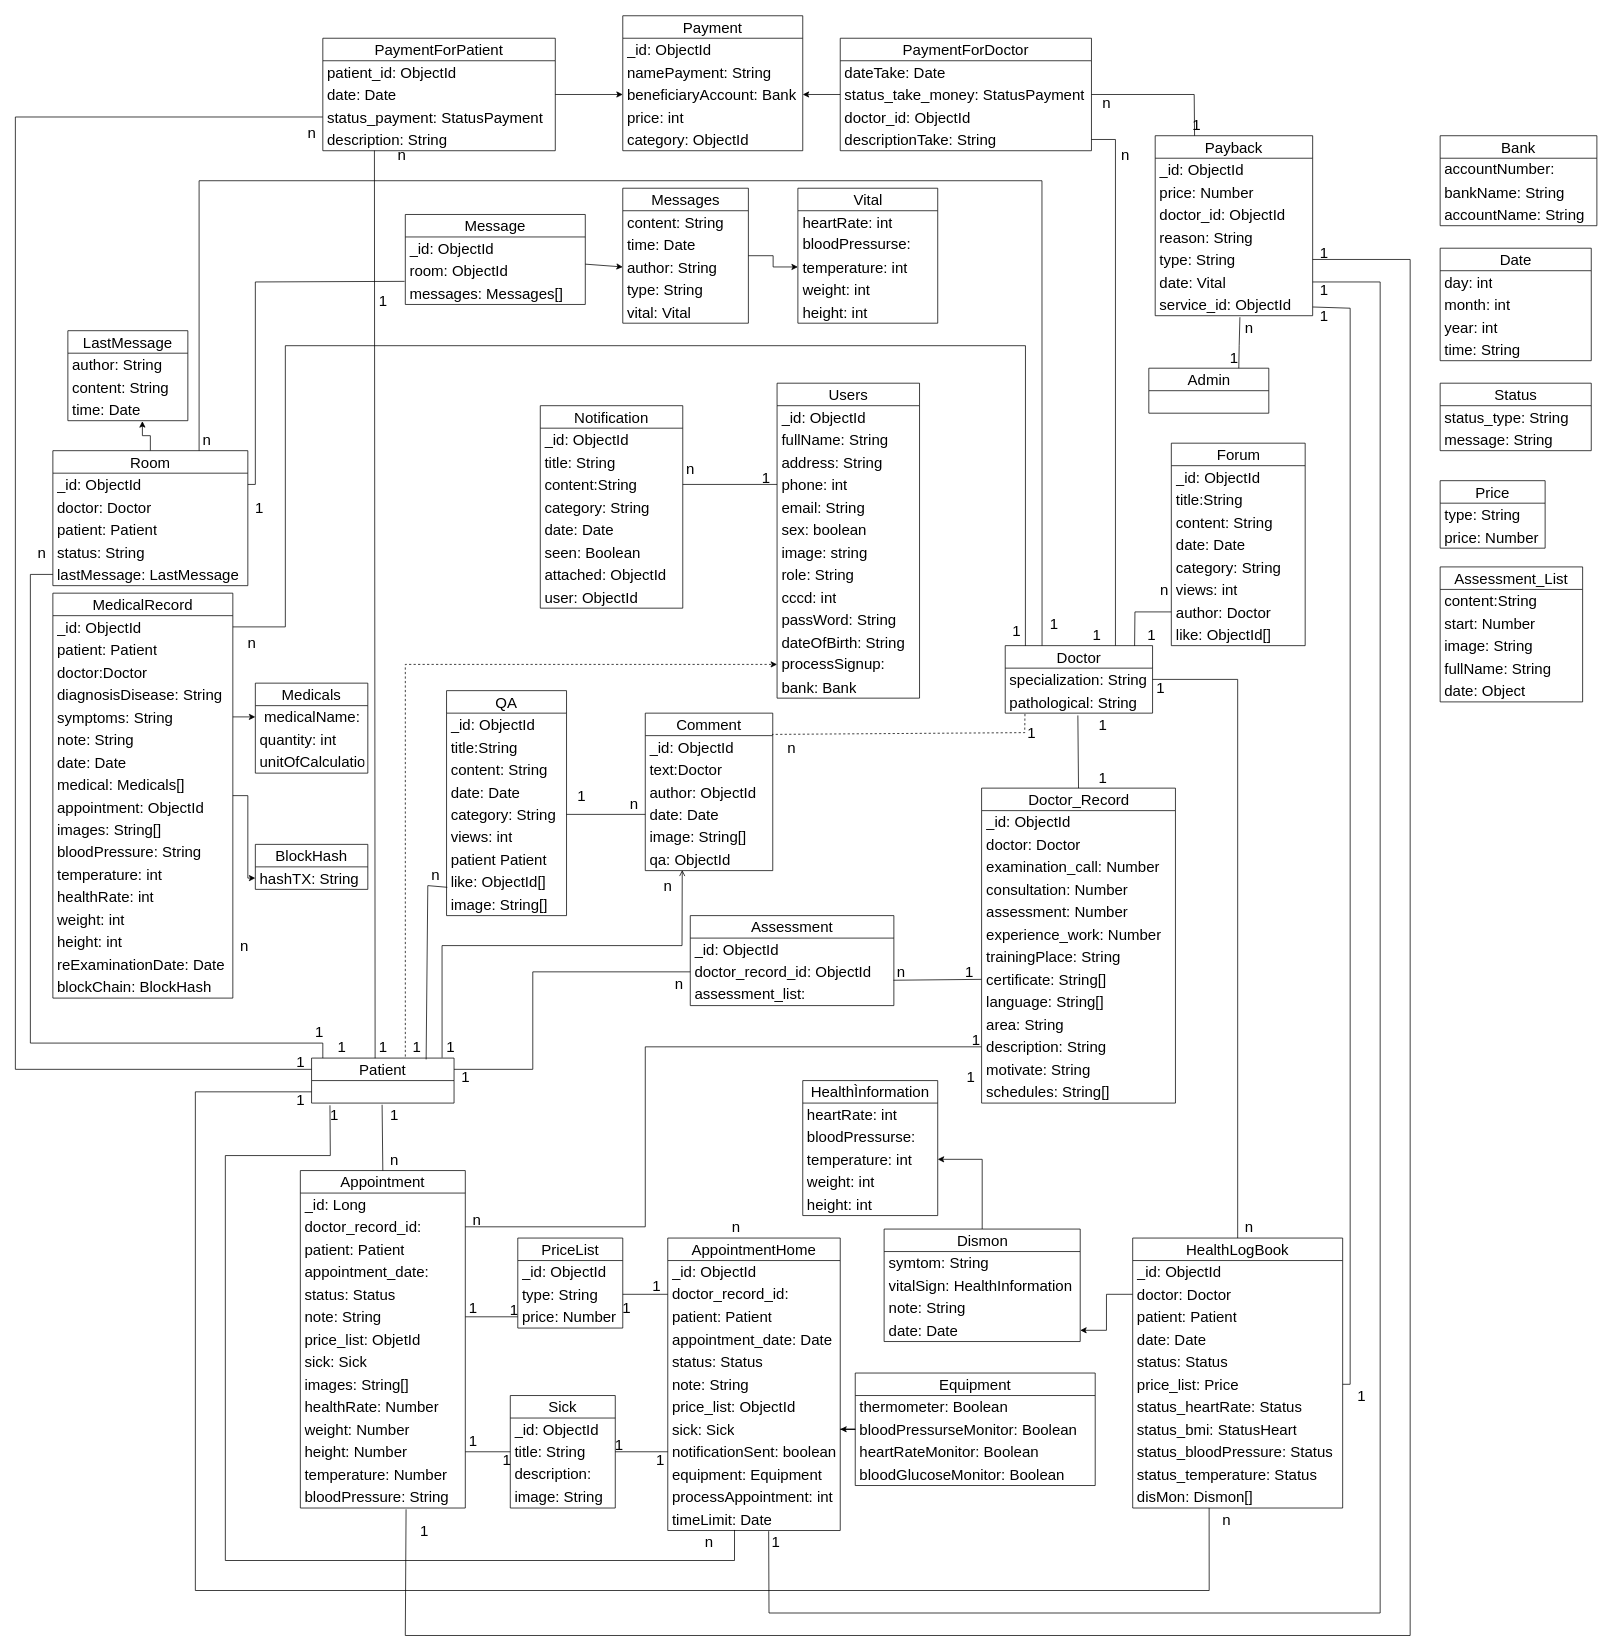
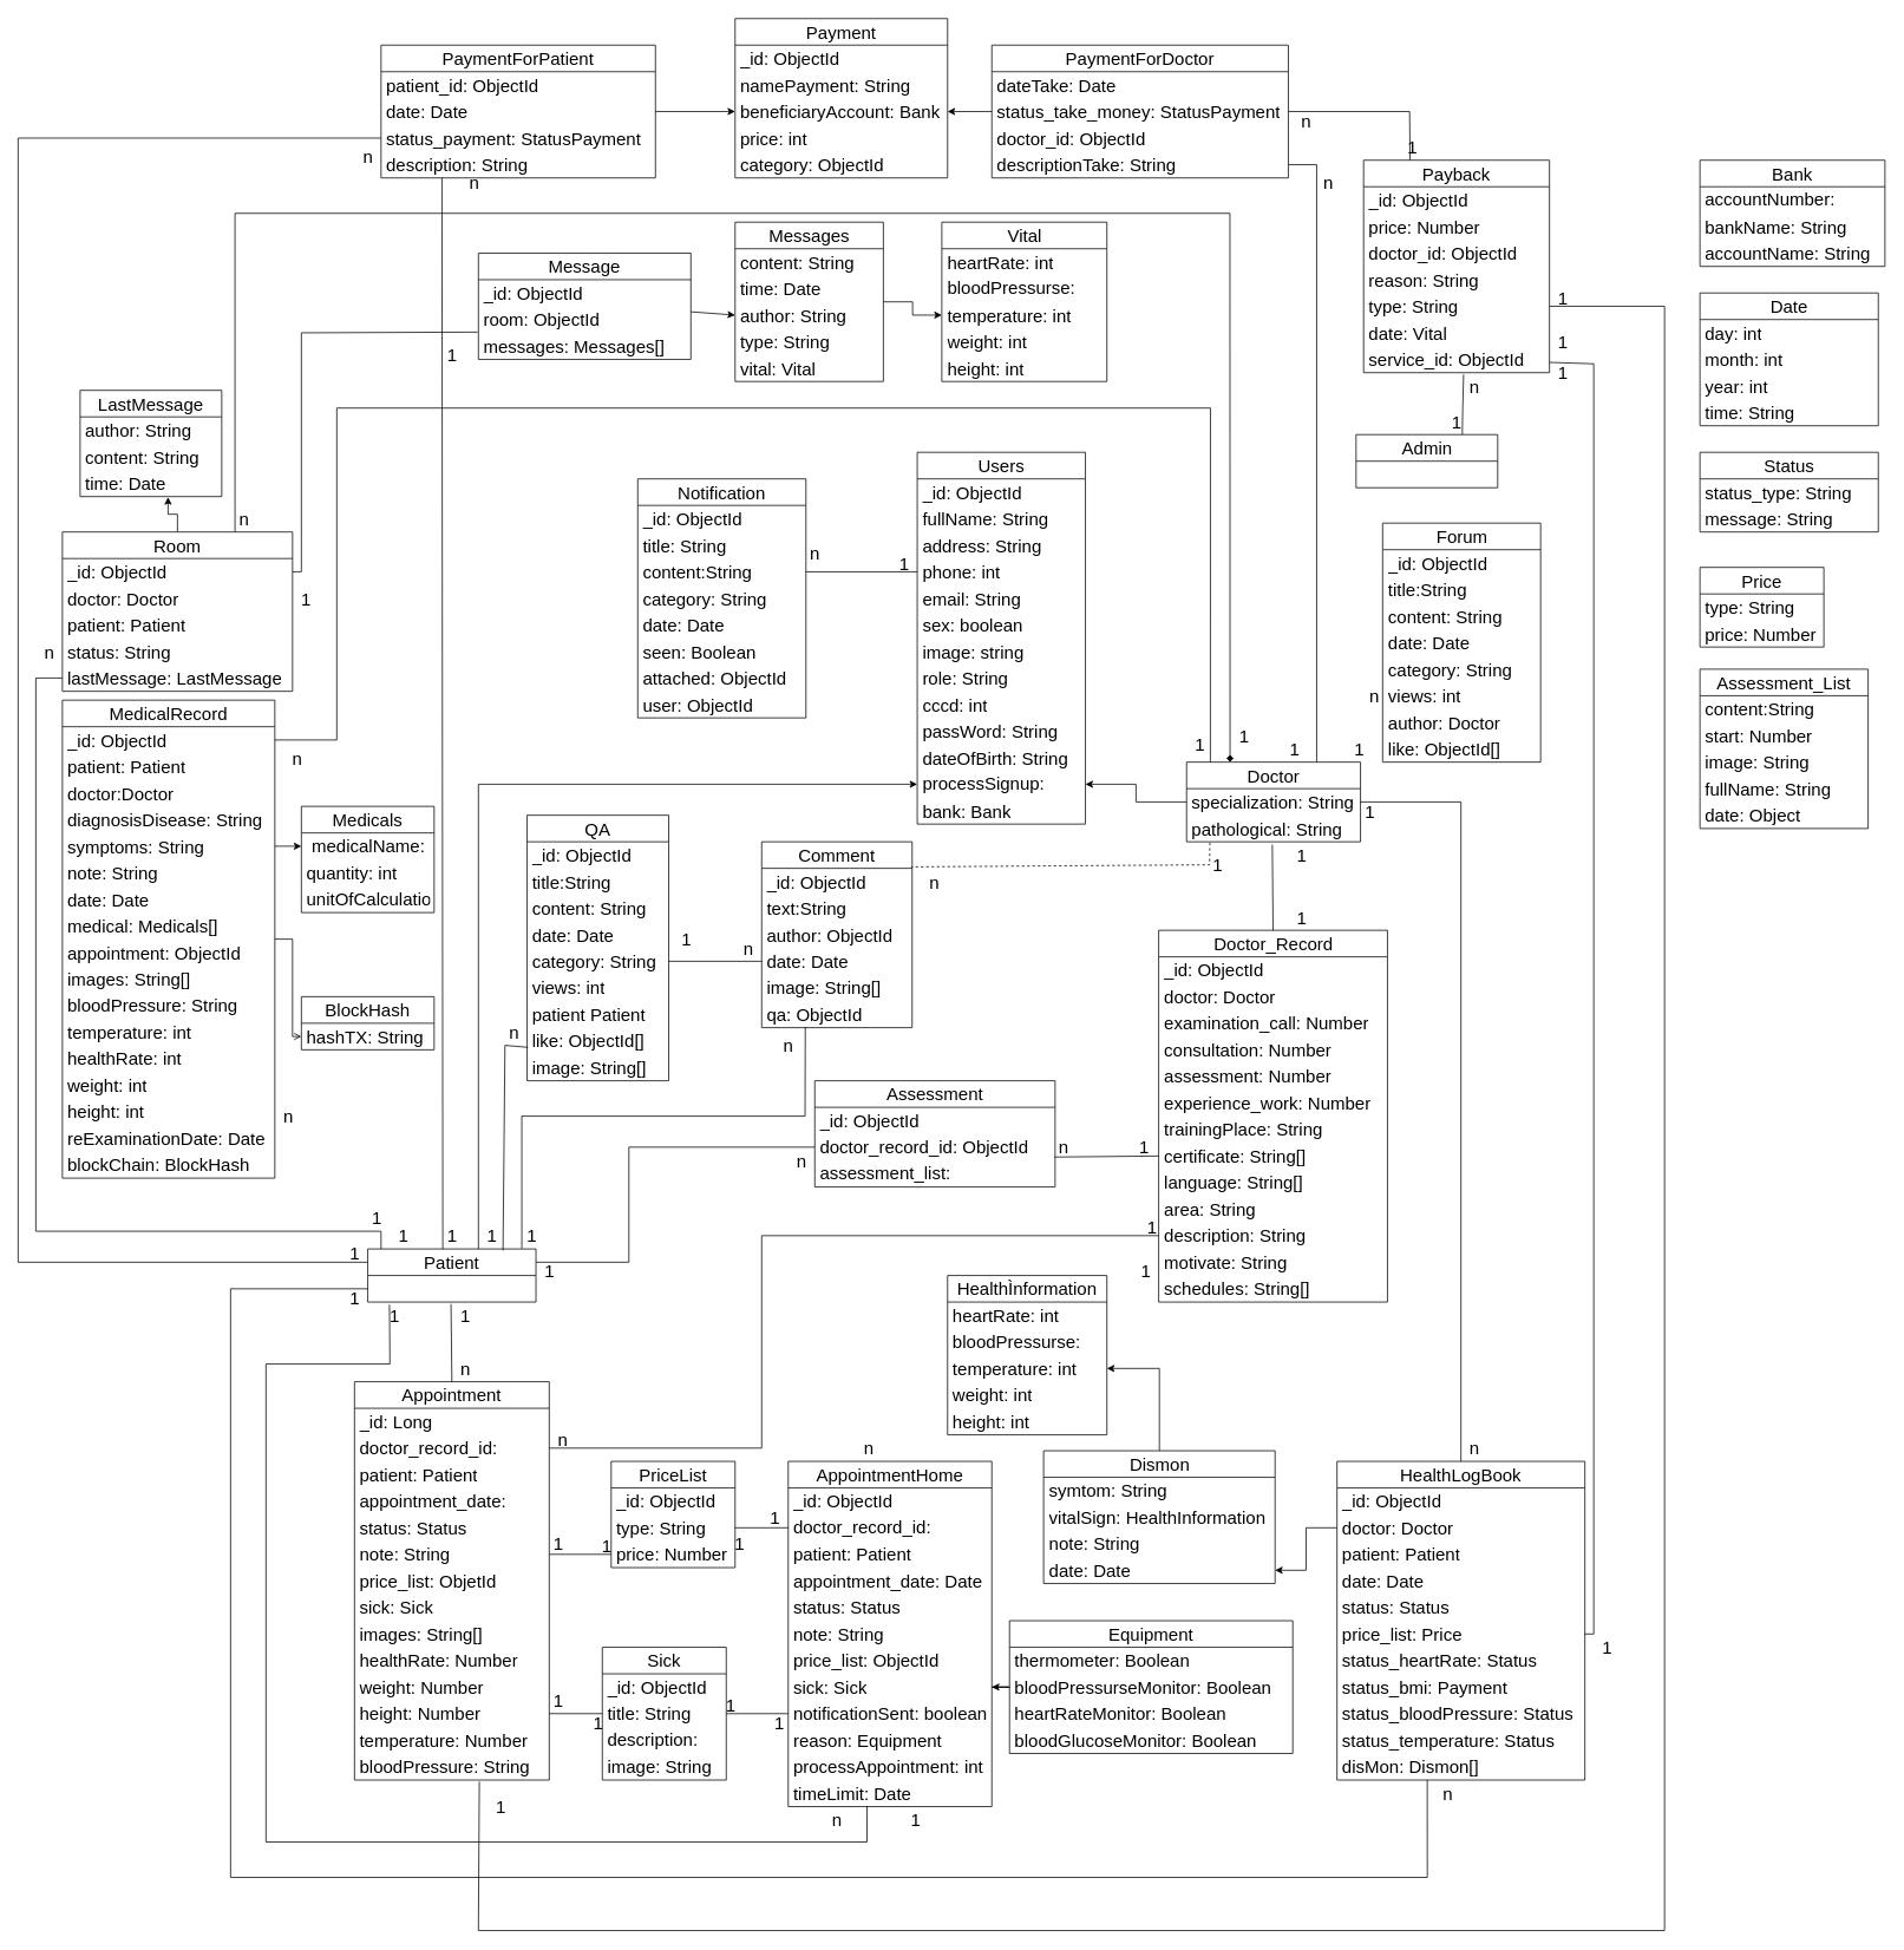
- <mxCell id="179" value="" style="endArrow=none;html=1;rounded=0;entryX=0;entryY=0.5;entryDx=0;entryDy=0;exitX=0.878;exitY=0.003;exitDx=0;exitDy=0;exitPerimeter=0;fontSize=20;fontStyle=0;labelBackgroundColor=none;fontColor=#000000;" parent="1" source="70" target="80" edge="1"><mxGeometry width="50" height="50" relative="1" as="geometry"><mxPoint x="1220" y="650" as="sourcePoint" /><mxPoint x="1270" y="600" as="targetPoint" /><Array as="points"><mxPoint x="1513" y="815" /></Array></mxGeometry></mxCell>
- <mxCell id="223" value="" style="endArrow=none;html=1;rounded=0;exitX=0.75;exitY=0;exitDx=0;exitDy=0;entryX=0.25;entryY=0;entryDx=0;entryDy=0;fontSize=20;fontStyle=0;labelBackgroundColor=none;fontColor=#000000;" parent="1" source="3" target="70" edge="1"><mxGeometry width="50" height="50" relative="1" as="geometry"><mxPoint x="990" y="355" as="sourcePoint" /><mxPoint x="1030" y="240" as="targetPoint" /><Array as="points"><mxPoint x="265" y="240" /><mxPoint x="1389" y="240" /></Array></mxGeometry></mxCell>
+ <mxCell id="223" value="" style="endArrow=diamond;html=1;rounded=0;exitX=0.75;exitY=0;exitDx=0;exitDy=0;entryX=0.25;entryY=0;entryDx=0;entryDy=0;fontSize=20;fontStyle=0;labelBackgroundColor=none;fontColor=#000000;" parent="1" source="3" target="70" edge="1"><mxGeometry width="50" height="50" relative="1" as="geometry"><mxPoint x="990" y="355" as="sourcePoint" /><mxPoint x="1030" y="240" as="targetPoint" /><Array as="points"><mxPoint x="265" y="240" /><mxPoint x="1389" y="240" /></Array></mxGeometry></mxCell>
+ <mxCell id="69" style="edgeStyle=orthogonalEdgeStyle;rounded=0;orthogonalLoop=1;jettySize=auto;html=1;entryX=1;entryY=0.5;entryDx=0;entryDy=0;fontSize=20;fontStyle=0;labelBackgroundColor=none;fontColor=#000000;" parent="1" source="70" target="67" edge="1"><mxGeometry relative="1" as="geometry" /></mxCell>
- <mxCell id="32" style="edgeStyle=orthogonalEdgeStyle;rounded=0;orthogonalLoop=1;jettySize=auto;html=1;entryX=0;entryY=0.5;entryDx=0;entryDy=0;exitX=0.658;exitY=0.167;exitDx=0;exitDy=0;exitPerimeter=0;fontSize=20;fontStyle=0;labelBackgroundColor=none;fontColor=#000000;dashed=1;" parent="1" source="33" target="67" edge="1"><mxGeometry relative="1" as="geometry" /></mxCell>
+ <mxCell id="32" style="edgeStyle=orthogonalEdgeStyle;rounded=0;orthogonalLoop=1;jettySize=auto;html=1;entryX=0;entryY=0.5;entryDx=0;entryDy=0;exitX=0.658;exitY=0.167;exitDx=0;exitDy=0;exitPerimeter=0;fontSize=20;fontStyle=0;labelBackgroundColor=none;fontColor=#000000;" parent="1" source="33" target="67" edge="1"><mxGeometry relative="1" as="geometry" /></mxCell>
- <mxCell id="193" value="&lt;div style=&quot;text-align: center;&quot;&gt;&lt;span style=&quot;background-color: initial;&quot;&gt;text:Doctor&lt;/span&gt;&lt;/div&gt;" style="text;strokeColor=none;fillColor=none;align=left;verticalAlign=middle;spacingLeft=4;spacingRight=4;overflow=hidden;points=[[0,0.5],[1,0.5]];portConstraint=eastwest;rotatable=0;whiteSpace=wrap;html=1;fontSize=20;fontStyle=0;labelBackgroundColor=none;fontColor=#000000;" parent="191" vertex="1"><mxGeometry y="60" width="170" height="30" as="geometry" /></mxCell>
+ <mxCell id="193" value="&lt;div style=&quot;text-align: center;&quot;&gt;&lt;span style=&quot;background-color: initial;&quot;&gt;text:String&lt;/span&gt;&lt;/div&gt;" style="text;strokeColor=none;fillColor=none;align=left;verticalAlign=middle;spacingLeft=4;spacingRight=4;overflow=hidden;points=[[0,0.5],[1,0.5]];portConstraint=eastwest;rotatable=0;whiteSpace=wrap;html=1;fontSize=20;fontStyle=0;labelBackgroundColor=none;fontColor=#000000;" parent="191" vertex="1"><mxGeometry y="60" width="170" height="30" as="geometry" /></mxCell>
- <mxCell id="199" value="" style="endArrow=open;html=1;rounded=0;entryX=0.29;entryY=0.973;entryDx=0;entryDy=0;entryPerimeter=0;exitX=0.916;exitY=-0.01;exitDx=0;exitDy=0;exitPerimeter=0;fontSize=20;fontStyle=0;labelBackgroundColor=none;fontColor=#000000;" parent="1" source="33" target="197" edge="1"><mxGeometry width="50" height="50" relative="1" as="geometry"><mxPoint x="870" y="1230" as="sourcePoint" /><mxPoint x="900" y="1170" as="targetPoint" /><Array as="points"><mxPoint x="589" y="1260" /><mxPoint x="909" y="1260" /></Array></mxGeometry></mxCell>
+ <mxCell id="199" value="" style="endArrow=none;html=1;rounded=0;entryX=0.29;entryY=0.973;entryDx=0;entryDy=0;entryPerimeter=0;exitX=0.916;exitY=-0.01;exitDx=0;exitDy=0;exitPerimeter=0;fontSize=20;fontStyle=0;labelBackgroundColor=none;fontColor=#000000;" parent="1" source="33" target="197" edge="1"><mxGeometry width="50" height="50" relative="1" as="geometry"><mxPoint x="870" y="1230" as="sourcePoint" /><mxPoint x="900" y="1170" as="targetPoint" /><Array as="points"><mxPoint x="589" y="1260" /><mxPoint x="909" y="1260" /></Array></mxGeometry></mxCell>
- <mxCell id="9" style="edgeStyle=orthogonalEdgeStyle;rounded=0;orthogonalLoop=1;jettySize=auto;html=1;entryX=0;entryY=0.5;entryDx=0;entryDy=0;fontSize=20;fontStyle=0;labelBackgroundColor=none;fontColor=#000000;" parent="1" source="10" target="173" edge="1"><mxGeometry relative="1" as="geometry" /></mxCell>
+ <mxCell id="9" style="edgeStyle=orthogonalEdgeStyle;rounded=0;orthogonalLoop=1;jettySize=auto;html=1;entryX=0;entryY=0.5;entryDx=0;entryDy=0;fontSize=20;fontStyle=0;labelBackgroundColor=none;fontColor=#000000;endArrow=open;" parent="1" source="10" target="173" edge="1"><mxGeometry relative="1" as="geometry" /></mxCell>
- <mxCell id="316" value="" style="endArrow=none;html=1;rounded=0;entryX=0.585;entryY=1.029;entryDx=0;entryDy=0;entryPerimeter=0;exitX=1;exitY=0.5;exitDx=0;exitDy=0;fontSize=20;fontStyle=0;labelBackgroundColor=none;fontColor=#000000;" parent="1" source="299" target="112" edge="1"><mxGeometry width="50" height="50" relative="1" as="geometry"><mxPoint x="1020" y="2320" as="sourcePoint" /><mxPoint x="1020" y="1980" as="targetPoint" /><Array as="points"><mxPoint x="1840" y="375" /><mxPoint x="1840" y="2150" /><mxPoint x="1025" y="2150" /></Array></mxGeometry></mxCell>
- <mxCell id="135" value="&lt;div style=&quot;text-align: center;&quot;&gt;&lt;span style=&quot;background-color: initial;&quot;&gt;status_bmi: StatusHeart&lt;/span&gt;&lt;/div&gt;" style="text;strokeColor=none;fillColor=none;align=left;verticalAlign=middle;spacingLeft=4;spacingRight=4;overflow=hidden;points=[[0,0.5],[1,0.5]];portConstraint=eastwest;rotatable=0;whiteSpace=wrap;html=1;fontSize=20;fontStyle=0;labelBackgroundColor=none;fontColor=#000000;" parent="127" vertex="1"><mxGeometry y="240" width="280" height="30" as="geometry" /></mxCell>
+ <mxCell id="135" value="&lt;div style=&quot;text-align: center;&quot;&gt;&lt;span style=&quot;background-color: initial;&quot;&gt;status_bmi: Payment&lt;/span&gt;&lt;/div&gt;" style="text;strokeColor=none;fillColor=none;align=left;verticalAlign=middle;spacingLeft=4;spacingRight=4;overflow=hidden;points=[[0,0.5],[1,0.5]];portConstraint=eastwest;rotatable=0;whiteSpace=wrap;html=1;fontSize=20;fontStyle=0;labelBackgroundColor=none;fontColor=#000000;" parent="127" vertex="1"><mxGeometry y="240" width="280" height="30" as="geometry" /></mxCell>
- <mxCell id="110" value="&lt;div style=&quot;text-align: center;&quot;&gt;&lt;span style=&quot;background-color: initial;&quot;&gt;equipment: Equipment&lt;/span&gt;&lt;/div&gt;" style="text;strokeColor=none;fillColor=none;align=left;verticalAlign=middle;spacingLeft=4;spacingRight=4;overflow=hidden;points=[[0,0.5],[1,0.5]];portConstraint=eastwest;rotatable=0;whiteSpace=wrap;html=1;fontSize=20;fontStyle=0;labelBackgroundColor=none;fontColor=#000000;" parent="100" vertex="1"><mxGeometry y="300" width="230" height="30" as="geometry" /></mxCell>
+ <mxCell id="110" value="&lt;div style=&quot;text-align: center;&quot;&gt;&lt;span style=&quot;background-color: initial;&quot;&gt;reason: Equipment&lt;/span&gt;&lt;/div&gt;" style="text;strokeColor=none;fillColor=none;align=left;verticalAlign=middle;spacingLeft=4;spacingRight=4;overflow=hidden;points=[[0,0.5],[1,0.5]];portConstraint=eastwest;rotatable=0;whiteSpace=wrap;html=1;fontSize=20;fontStyle=0;labelBackgroundColor=none;fontColor=#000000;" parent="100" vertex="1"><mxGeometry y="300" width="230" height="30" as="geometry" /></mxCell>
